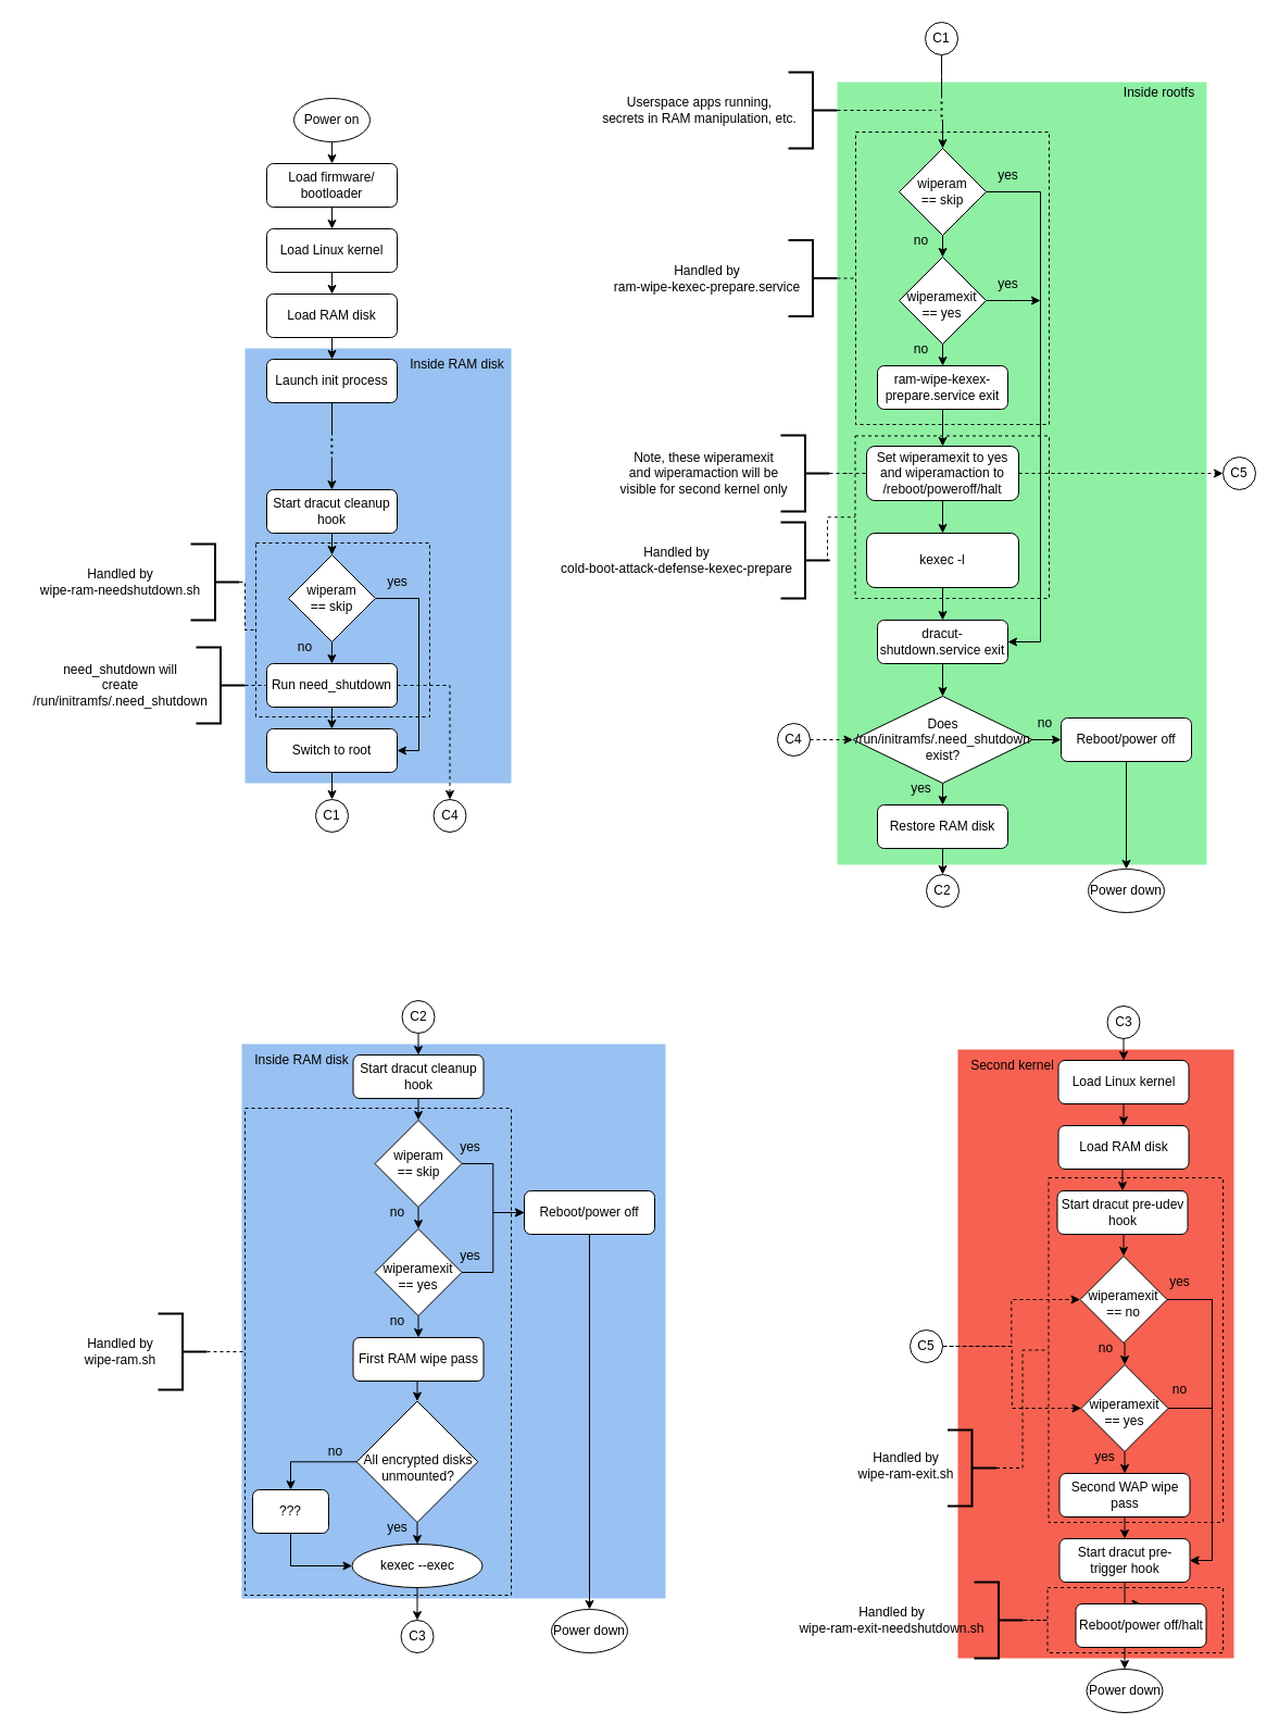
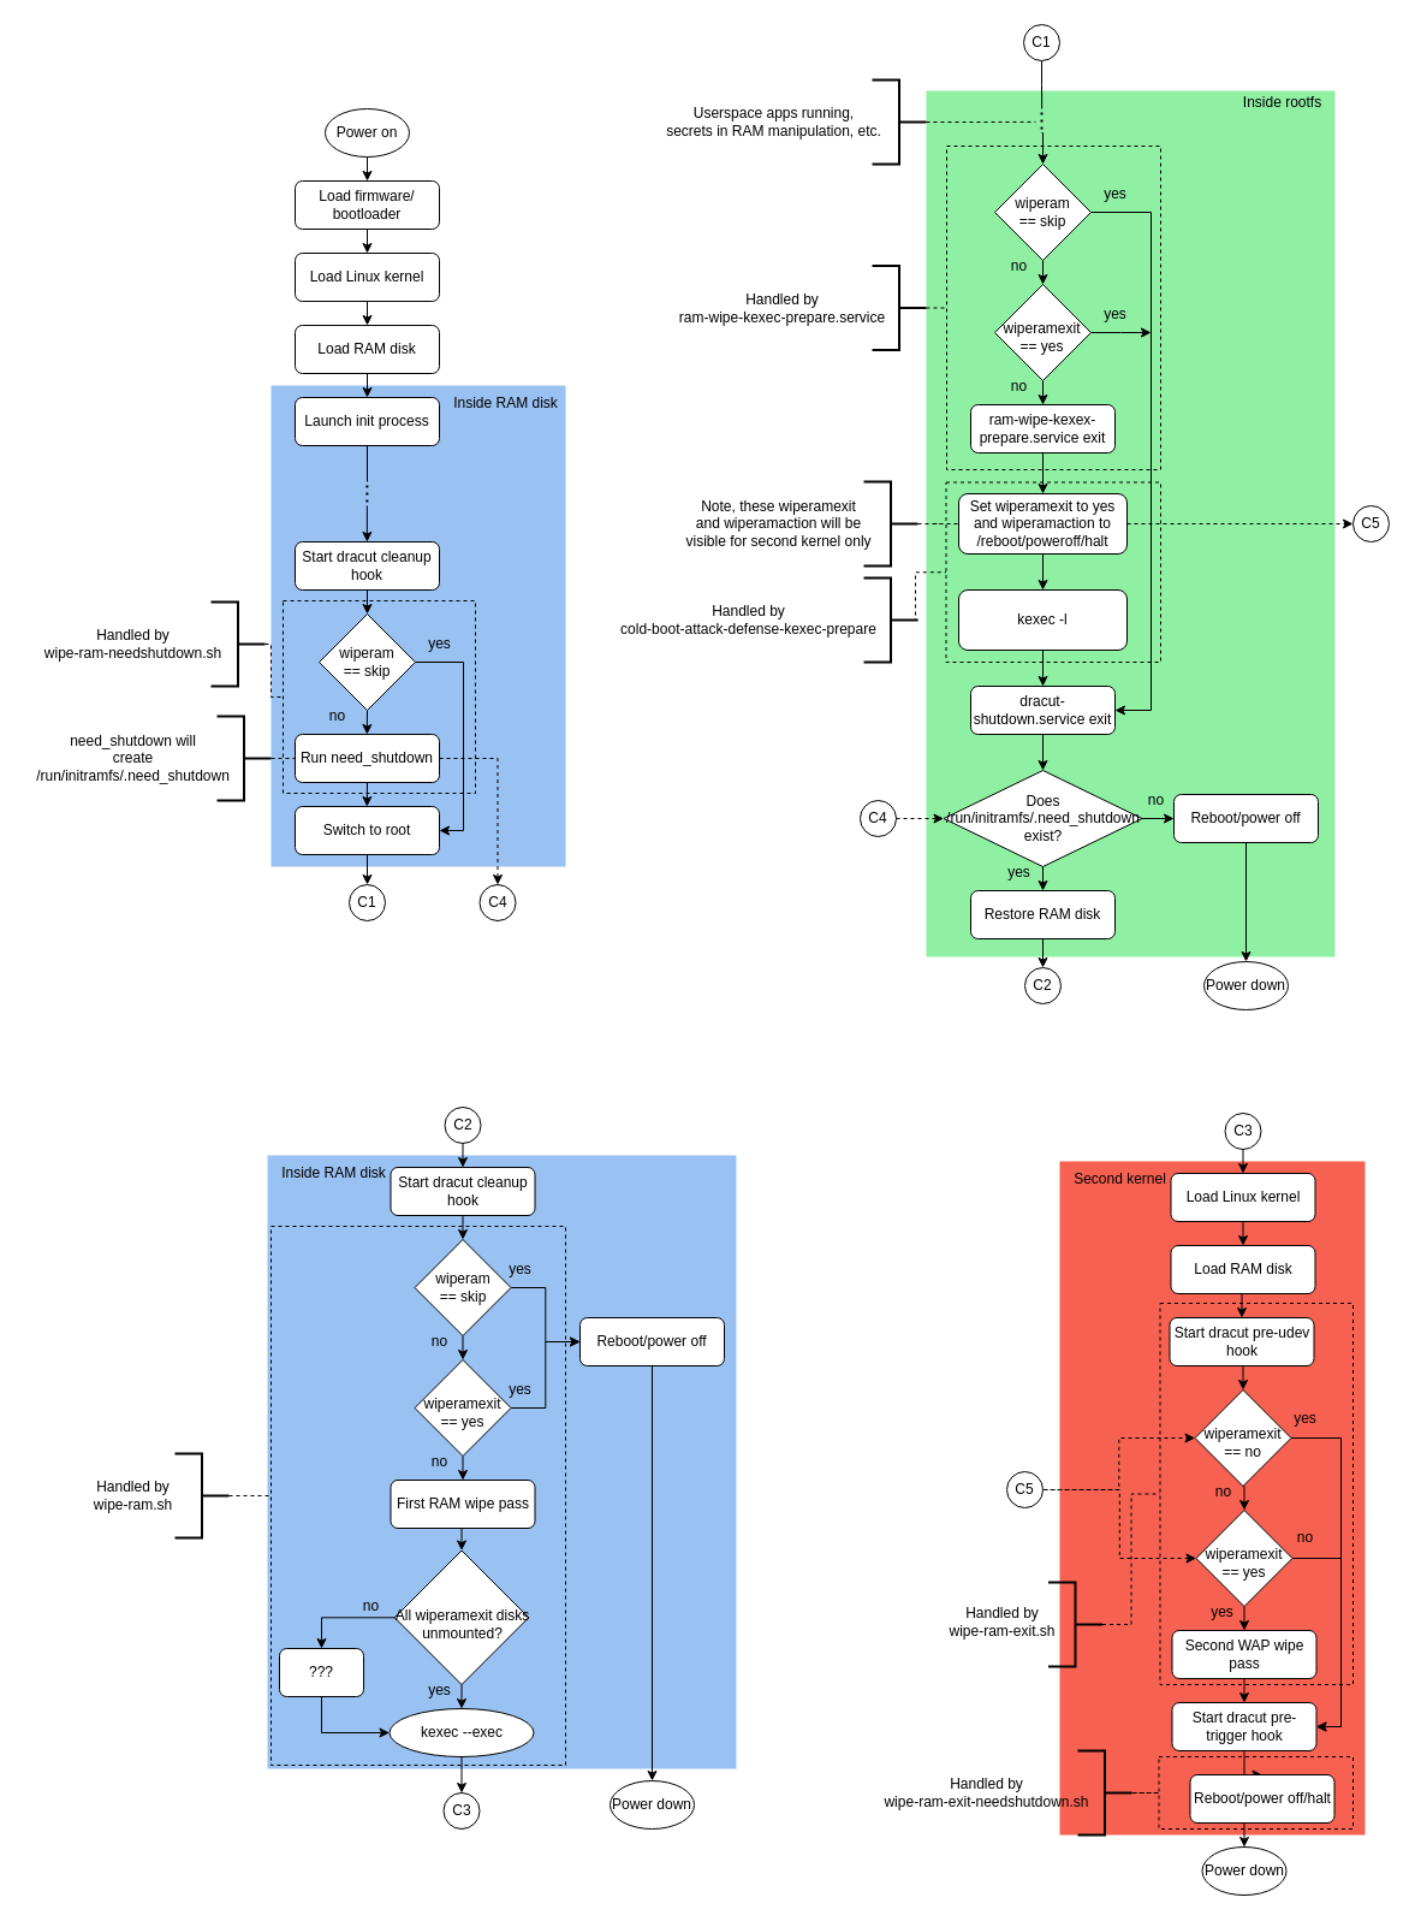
- <mxCell id="84" value="All encrypted disks&lt;br&gt; unmounted?" style="text;html=1;align=center;verticalAlign=middle;resizable=0;points=[];autosize=1;strokeColor=none;fillColor=none;" parent="1" vertex="1"><mxGeometry x="323.5" y="1330" width="120" height="40" as="geometry" /></mxCell>
+ <mxCell id="84" value="All wiperamexit disks&lt;br&gt; unmounted?" style="text;html=1;align=center;verticalAlign=middle;resizable=0;points=[];autosize=1;strokeColor=none;fillColor=none;" parent="1" vertex="1"><mxGeometry x="323.5" y="1330" width="120" height="40" as="geometry" /></mxCell>
